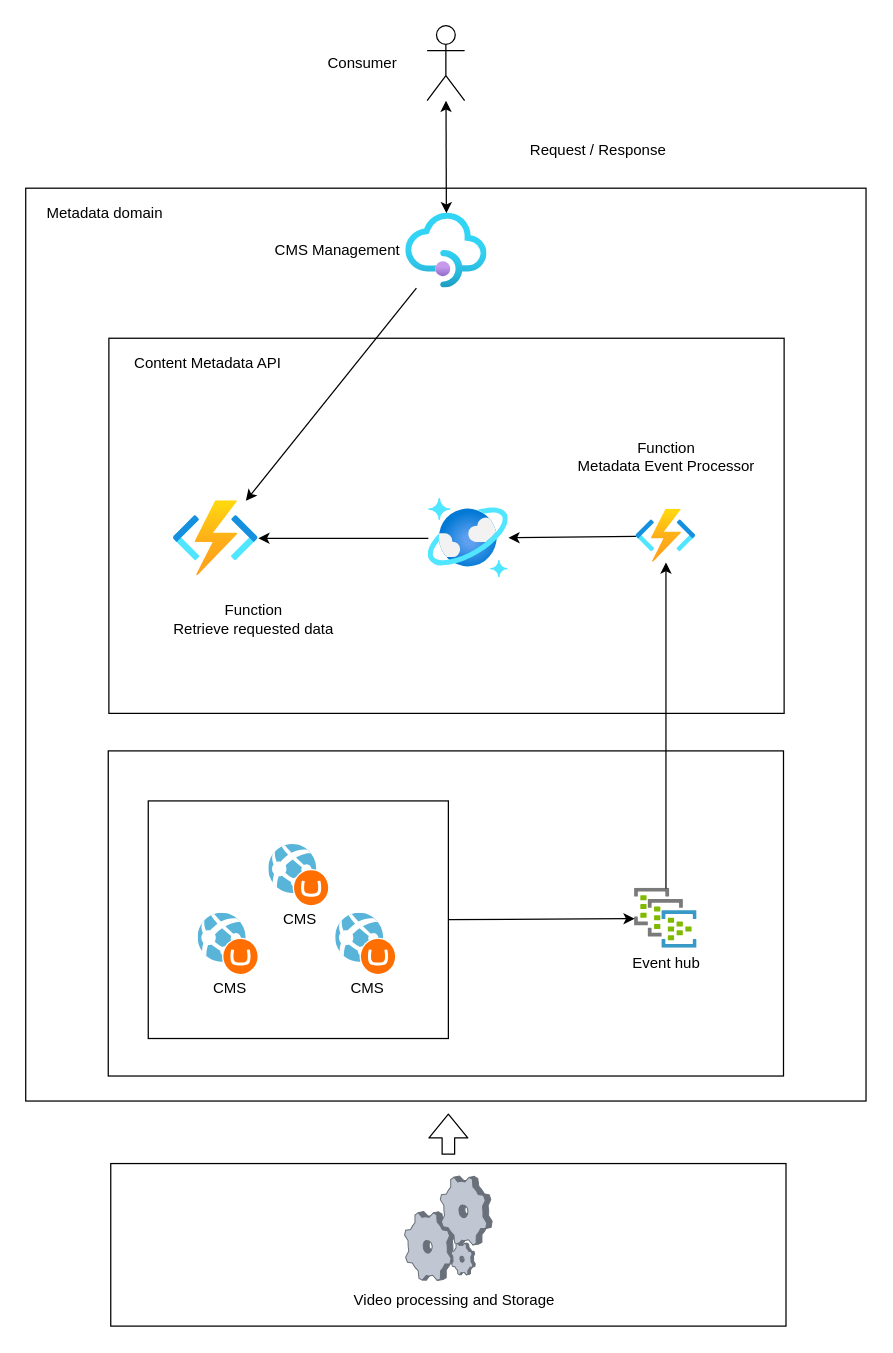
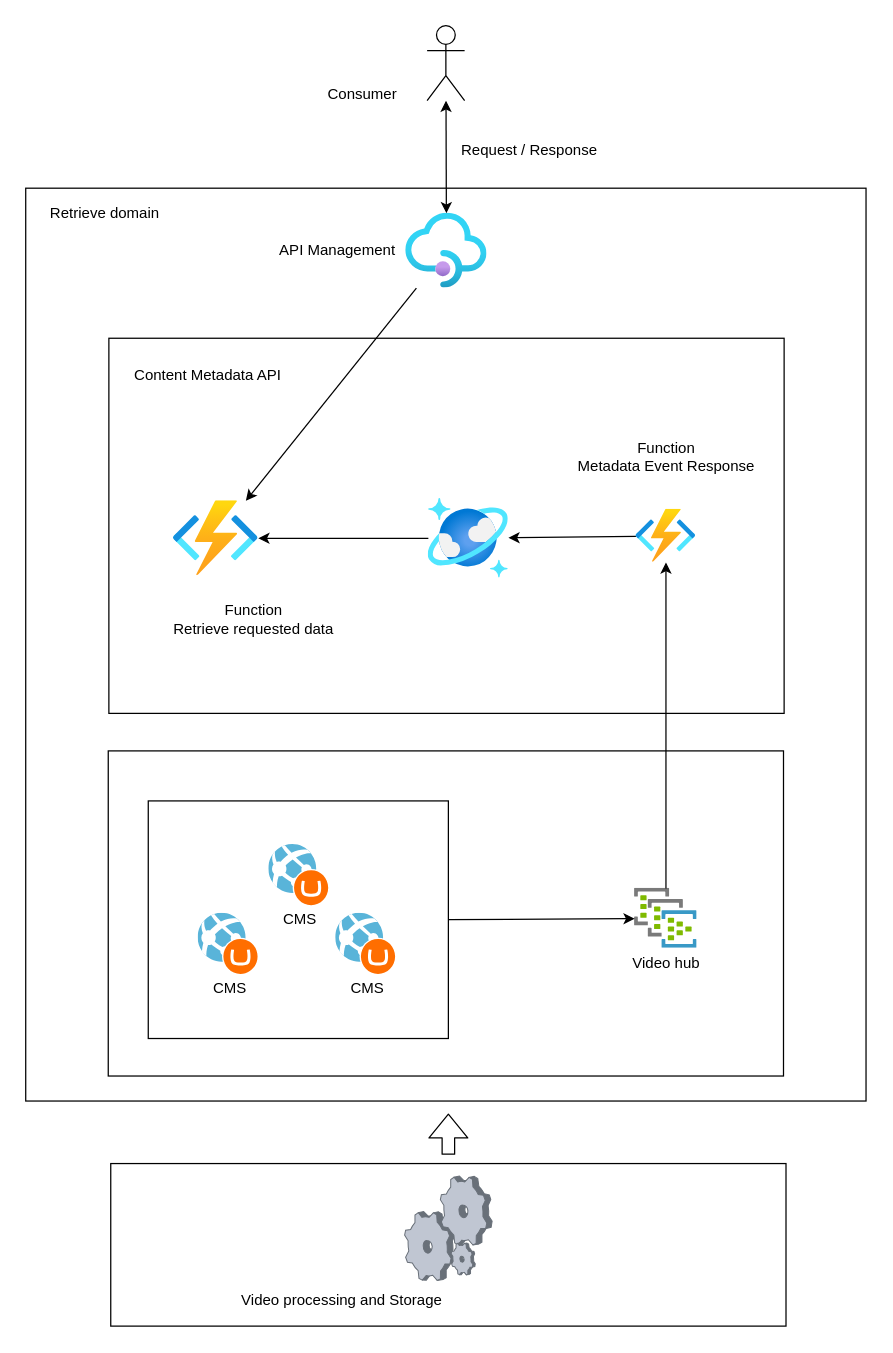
- <mxCell id="9" value="Consumer" style="text;html=1;align=center;verticalAlign=middle;resizable=0;points=[];autosize=1;strokeColor=none;" parent="1" vertex="1"><mxGeometry x="253.5" y="40" width="70" height="20" as="geometry" /></mxCell>
+ <mxCell id="9" value="Consumer" style="text;html=1;align=center;verticalAlign=middle;resizable=0;points=[];autosize=1;strokeColor=none;" parent="1" vertex="1"><mxGeometry x="253.5" y="65" width="70" height="20" as="geometry" /></mxCell>
- <mxCell id="7" value="Request / Response" style="text;html=1;strokeColor=none;fillColor=none;align=center;verticalAlign=middle;whiteSpace=wrap;rounded=0;" parent="1" vertex="1"><mxGeometry x="418" y="110" width="120" height="20" as="geometry" /></mxCell>
+ <mxCell id="7" value="Request / Response" style="text;html=1;strokeColor=none;fillColor=none;align=center;verticalAlign=middle;whiteSpace=wrap;rounded=0;" parent="1" vertex="1"><mxGeometry x="363" y="110" width="120" height="20" as="geometry" /></mxCell>
- <mxCell id="24" value="Metadata domain" style="text;html=1;align=center;verticalAlign=middle;resizable=0;points=[];autosize=1;strokeColor=none;" parent="1" vertex="1"><mxGeometry x="28" y="160" width="110" height="20" as="geometry" /></mxCell>
+ <mxCell id="24" value="Retrieve domain" style="text;html=1;align=center;verticalAlign=middle;resizable=0;points=[];autosize=1;strokeColor=none;" parent="1" vertex="1"><mxGeometry x="28" y="160" width="110" height="20" as="geometry" /></mxCell>
- <mxCell id="18" value="CMS Management&lt;br&gt;" style="text;html=1;align=center;verticalAlign=middle;resizable=0;points=[];autosize=1;strokeColor=none;" parent="16" vertex="1"><mxGeometry y="20" width="110" height="20" as="geometry" /></mxCell>
+ <mxCell id="18" value="API Management&lt;br&gt;" style="text;html=1;align=center;verticalAlign=middle;resizable=0;points=[];autosize=1;strokeColor=none;" parent="16" vertex="1"><mxGeometry y="20" width="110" height="20" as="geometry" /></mxCell>
- <mxCell id="8" value="Content Metadata API&amp;nbsp;" style="text;html=1;align=center;verticalAlign=middle;resizable=0;points=[];autosize=1;strokeColor=none;" parent="1" vertex="1"><mxGeometry x="96.5" y="280" width="140" height="20" as="geometry" /></mxCell>
+ <mxCell id="8" value="Content Metadata API&amp;nbsp;" style="text;html=1;align=center;verticalAlign=middle;resizable=0;points=[];autosize=1;strokeColor=none;" parent="1" vertex="1"><mxGeometry x="96.5" y="290" width="140" height="20" as="geometry" /></mxCell>
- <mxCell id="26" value="Function&lt;br&gt;Metadata Event Processor&lt;br&gt;" style="text;html=1;align=center;verticalAlign=middle;resizable=0;points=[];autosize=1;strokeColor=none;" parent="1" vertex="1"><mxGeometry x="452" y="350" width="160" height="30" as="geometry" /></mxCell>
+ <mxCell id="26" value="Function&lt;br&gt;Metadata Event Response&lt;br&gt;" style="text;html=1;align=center;verticalAlign=middle;resizable=0;points=[];autosize=1;strokeColor=none;" parent="1" vertex="1"><mxGeometry x="452" y="350" width="160" height="30" as="geometry" /></mxCell>
- <mxCell id="12" value="Event hub" style="text;html=1;align=center;verticalAlign=middle;resizable=0;points=[];autosize=1;strokeColor=none;" parent="11" vertex="1"><mxGeometry y="50" width="70" height="20" as="geometry" /></mxCell>
+ <mxCell id="12" value="Video hub" style="text;html=1;align=center;verticalAlign=middle;resizable=0;points=[];autosize=1;strokeColor=none;" parent="11" vertex="1"><mxGeometry y="50" width="70" height="20" as="geometry" /></mxCell>
- <mxCell id="21" value="Video processing and Storage" style="text;html=1;strokeColor=none;fillColor=none;align=center;verticalAlign=middle;whiteSpace=wrap;rounded=0;" parent="19" vertex="1"><mxGeometry x="175" y="100" width="200" height="20" as="geometry" /></mxCell>
+ <mxCell id="21" value="Video processing and Storage" style="text;html=1;strokeColor=none;fillColor=none;align=center;verticalAlign=middle;whiteSpace=wrap;rounded=0;" parent="19" vertex="1"><mxGeometry x="85" y="100" width="200" height="20" as="geometry" /></mxCell>
